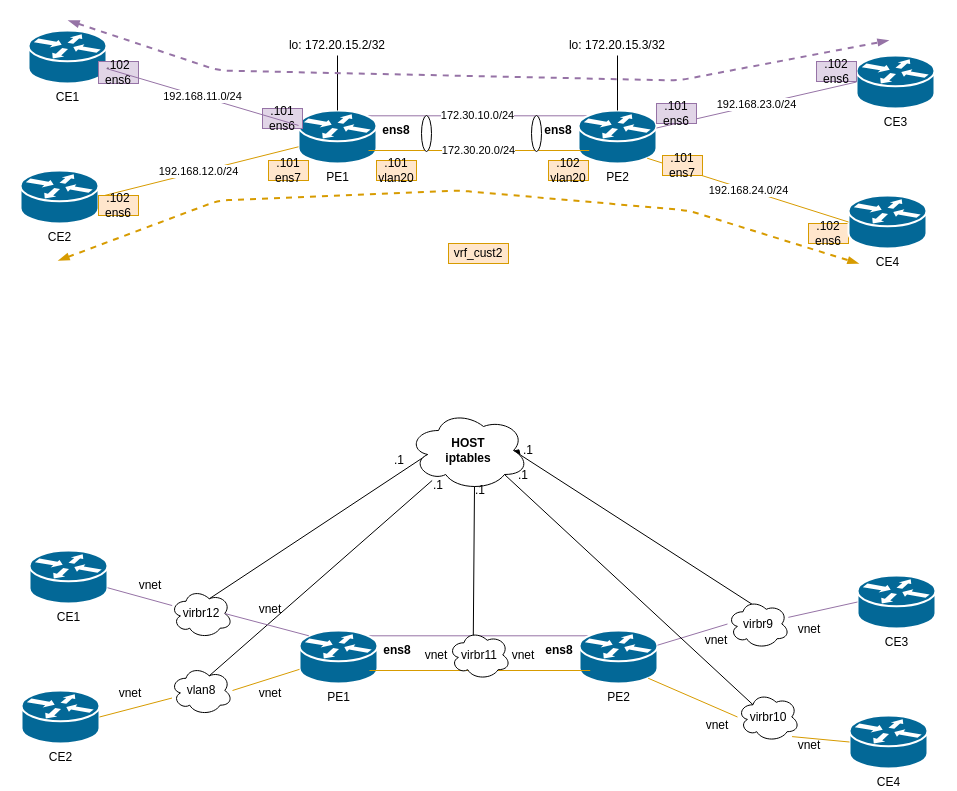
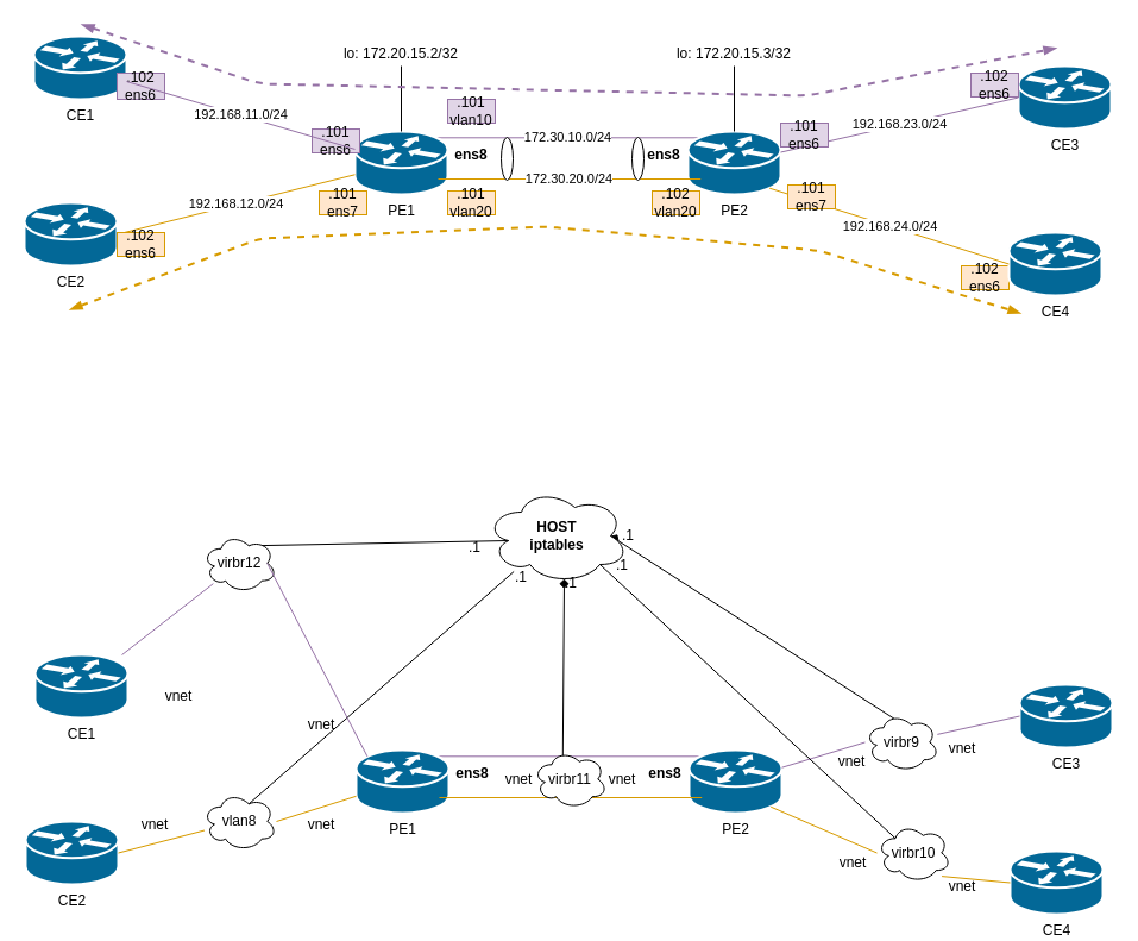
+ <mxCell id="9" value=".101&lt;br&gt;vlan10" style="text;html=1;strokeColor=#9673a6;fillColor=#e1d5e7;align=center;verticalAlign=middle;whiteSpace=wrap;rounded=0;" parent="1" vertex="1"><mxGeometry x="376" y="83" width="40" height="20" as="geometry" /></mxCell>
- <mxCell id="31" value="vrf_cust2" style="text;html=1;strokeColor=#d79b00;fillColor=#ffe6cc;align=center;verticalAlign=middle;whiteSpace=wrap;rounded=0;" vertex="1" parent="1"><mxGeometry x="448" y="243" width="60" height="20" as="geometry" /></mxCell>
- <mxCell id="63" value="" style="endArrow=none;html=1;entryX=0.55;entryY=0.95;entryDx=0;entryDy=0;exitX=0.4;exitY=0.1;exitDx=0;exitDy=0;exitPerimeter=0;entryPerimeter=0;" edge="1" parent="1" source="62" target="51"><mxGeometry width="50" height="50" relative="1" as="geometry"><mxPoint x="218.75" y="685.3" as="sourcePoint" /><mxPoint x="441.64" y="490" as="targetPoint" /></mxGeometry></mxCell>
+ <mxCell id="63" value="" style="endArrow=diamond;html=1;entryX=0.55;entryY=0.95;entryDx=0;entryDy=0;exitX=0.4;exitY=0.1;exitDx=0;exitDy=0;exitPerimeter=0;entryPerimeter=0;" edge="1" parent="1" source="62" target="51"><mxGeometry width="50" height="50" relative="1" as="geometry"><mxPoint x="218.75" y="685.3" as="sourcePoint" /><mxPoint x="441.64" y="490" as="targetPoint" /></mxGeometry></mxCell>
- <mxCell id="52" value="virbr12" style="ellipse;shape=cloud;whiteSpace=wrap;html=1;" vertex="1" parent="1"><mxGeometry x="170" y="588.5" width="62" height="49" as="geometry" /></mxCell>
+ <mxCell id="52" value="virbr12" style="ellipse;shape=cloud;whiteSpace=wrap;html=1;" vertex="1" parent="1"><mxGeometry x="170" y="448.5" width="62" height="49" as="geometry" /></mxCell>
